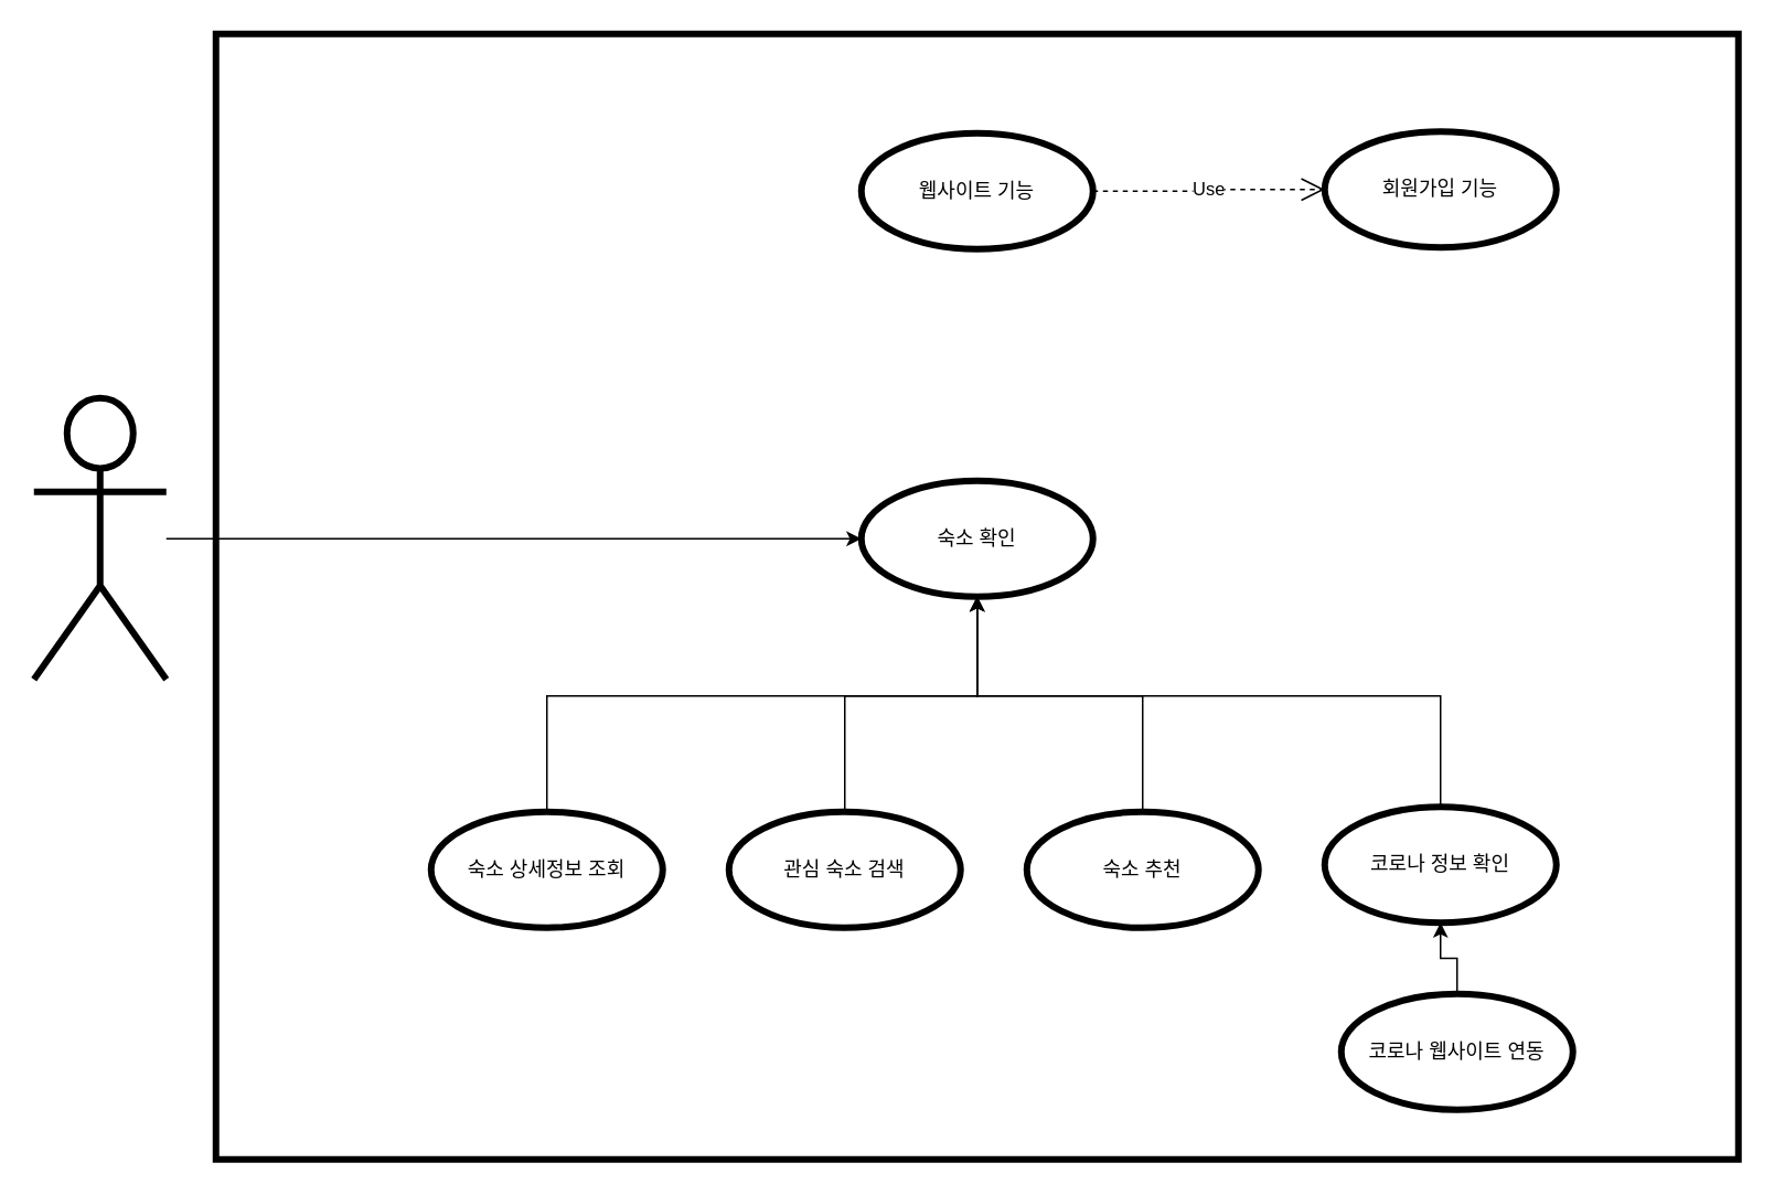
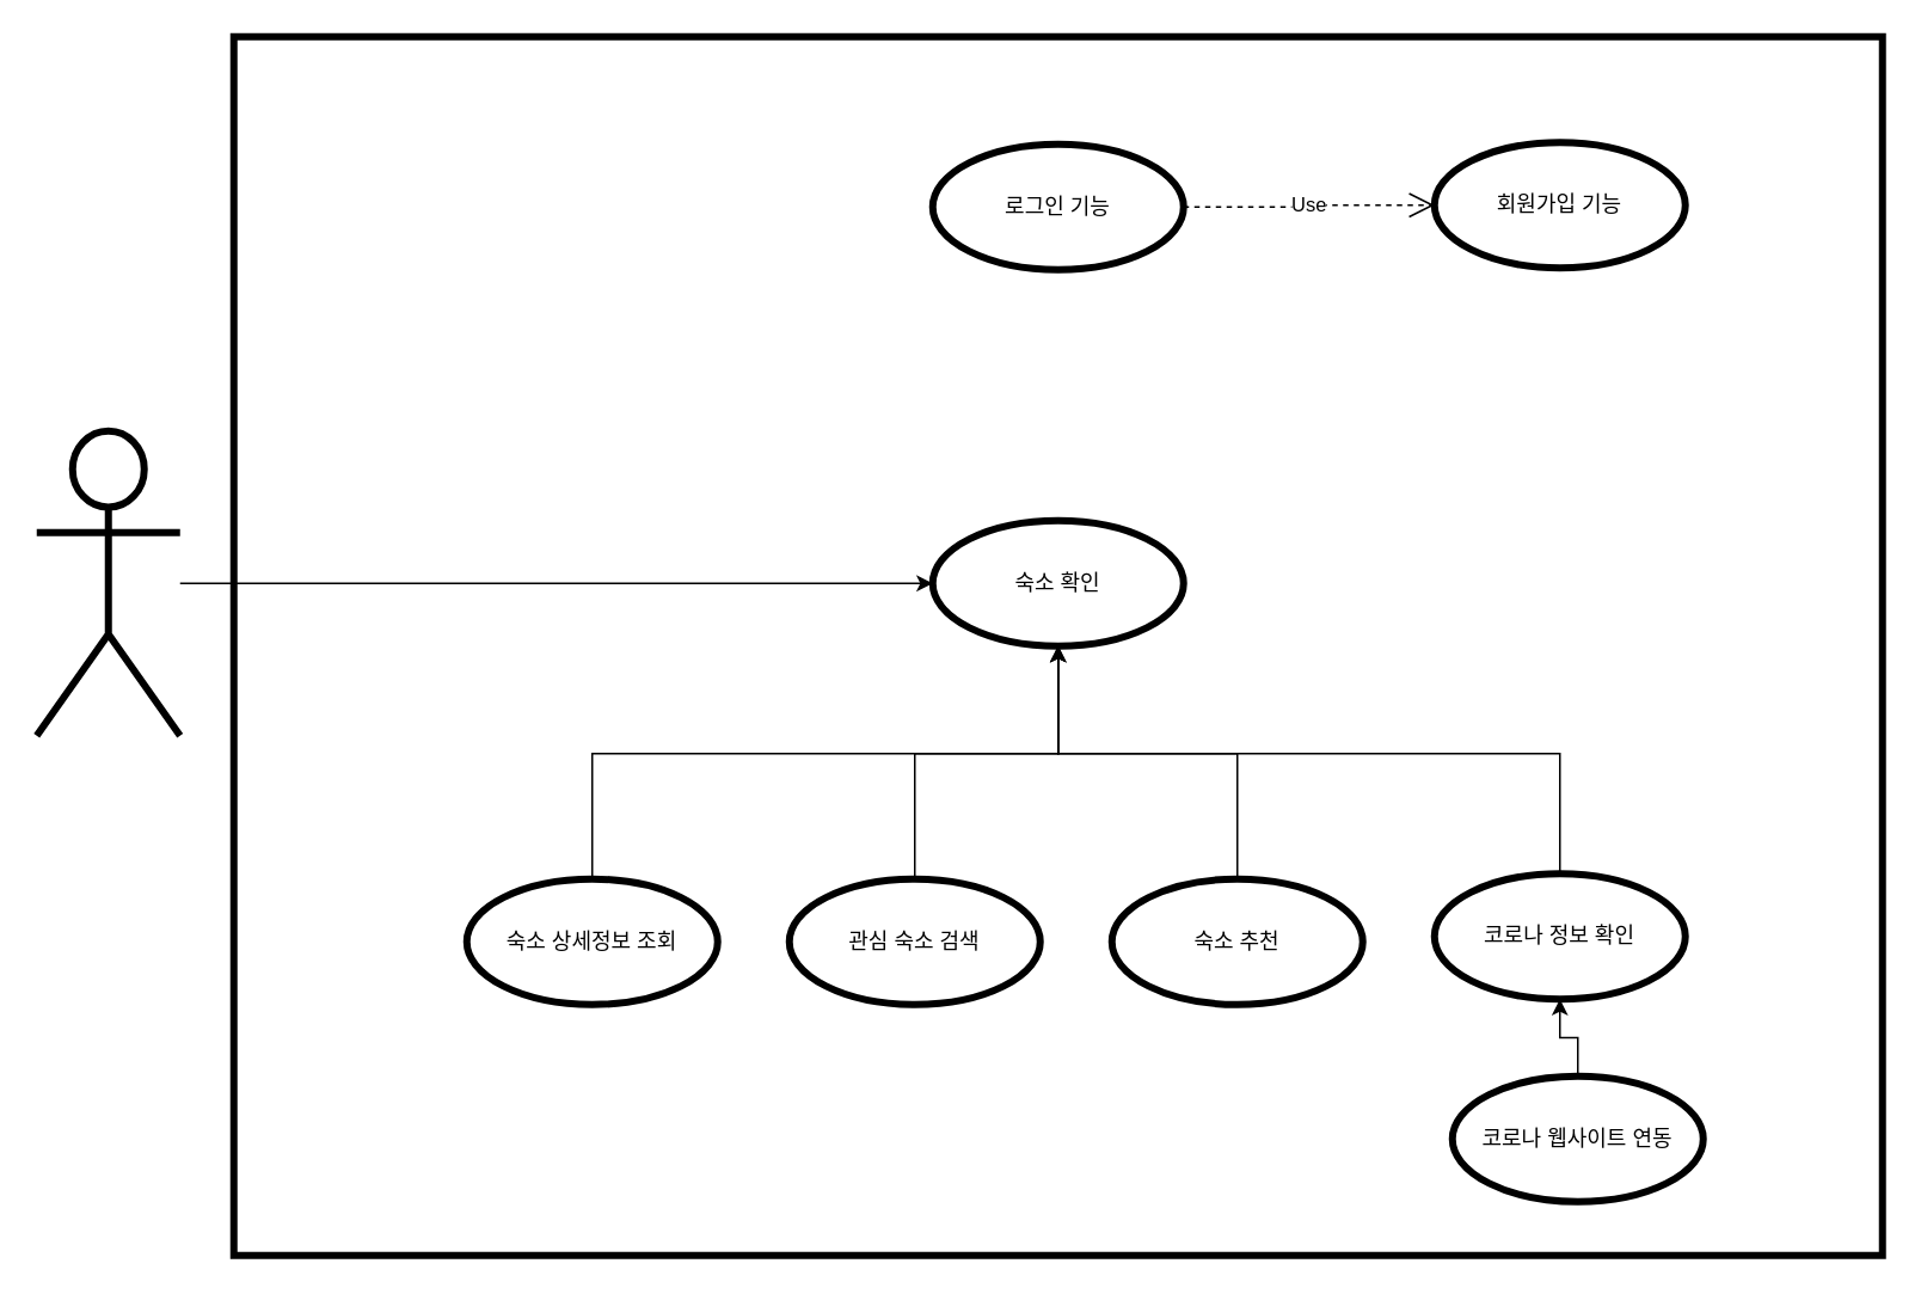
- <mxCell id="6" value="웹사이트 기능" style="ellipse;whiteSpace=wrap;html=1;strokeWidth=4;fillColor=none;" vertex="1" parent="1"><mxGeometry x="520" y="80" width="140" height="70" as="geometry" /></mxCell>
+ <mxCell id="6" value="로그인 기능" style="ellipse;whiteSpace=wrap;html=1;strokeWidth=4;fillColor=none;" vertex="1" parent="1"><mxGeometry x="520" y="80" width="140" height="70" as="geometry" /></mxCell>
